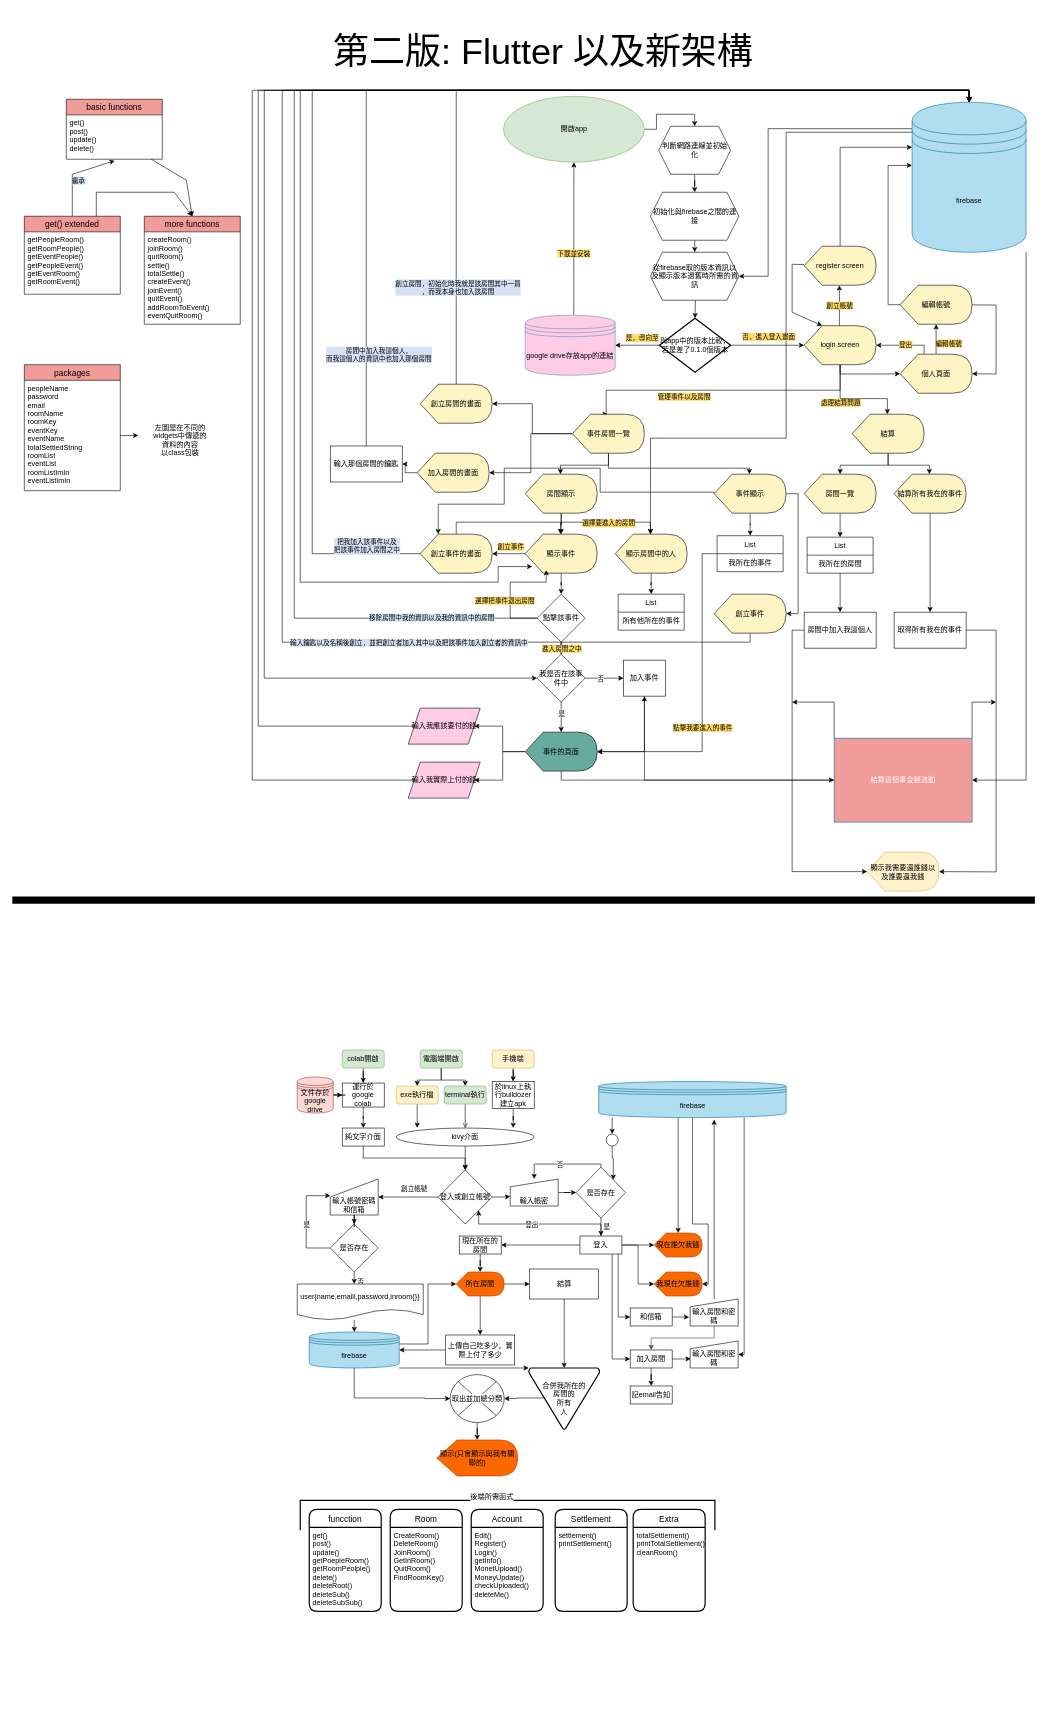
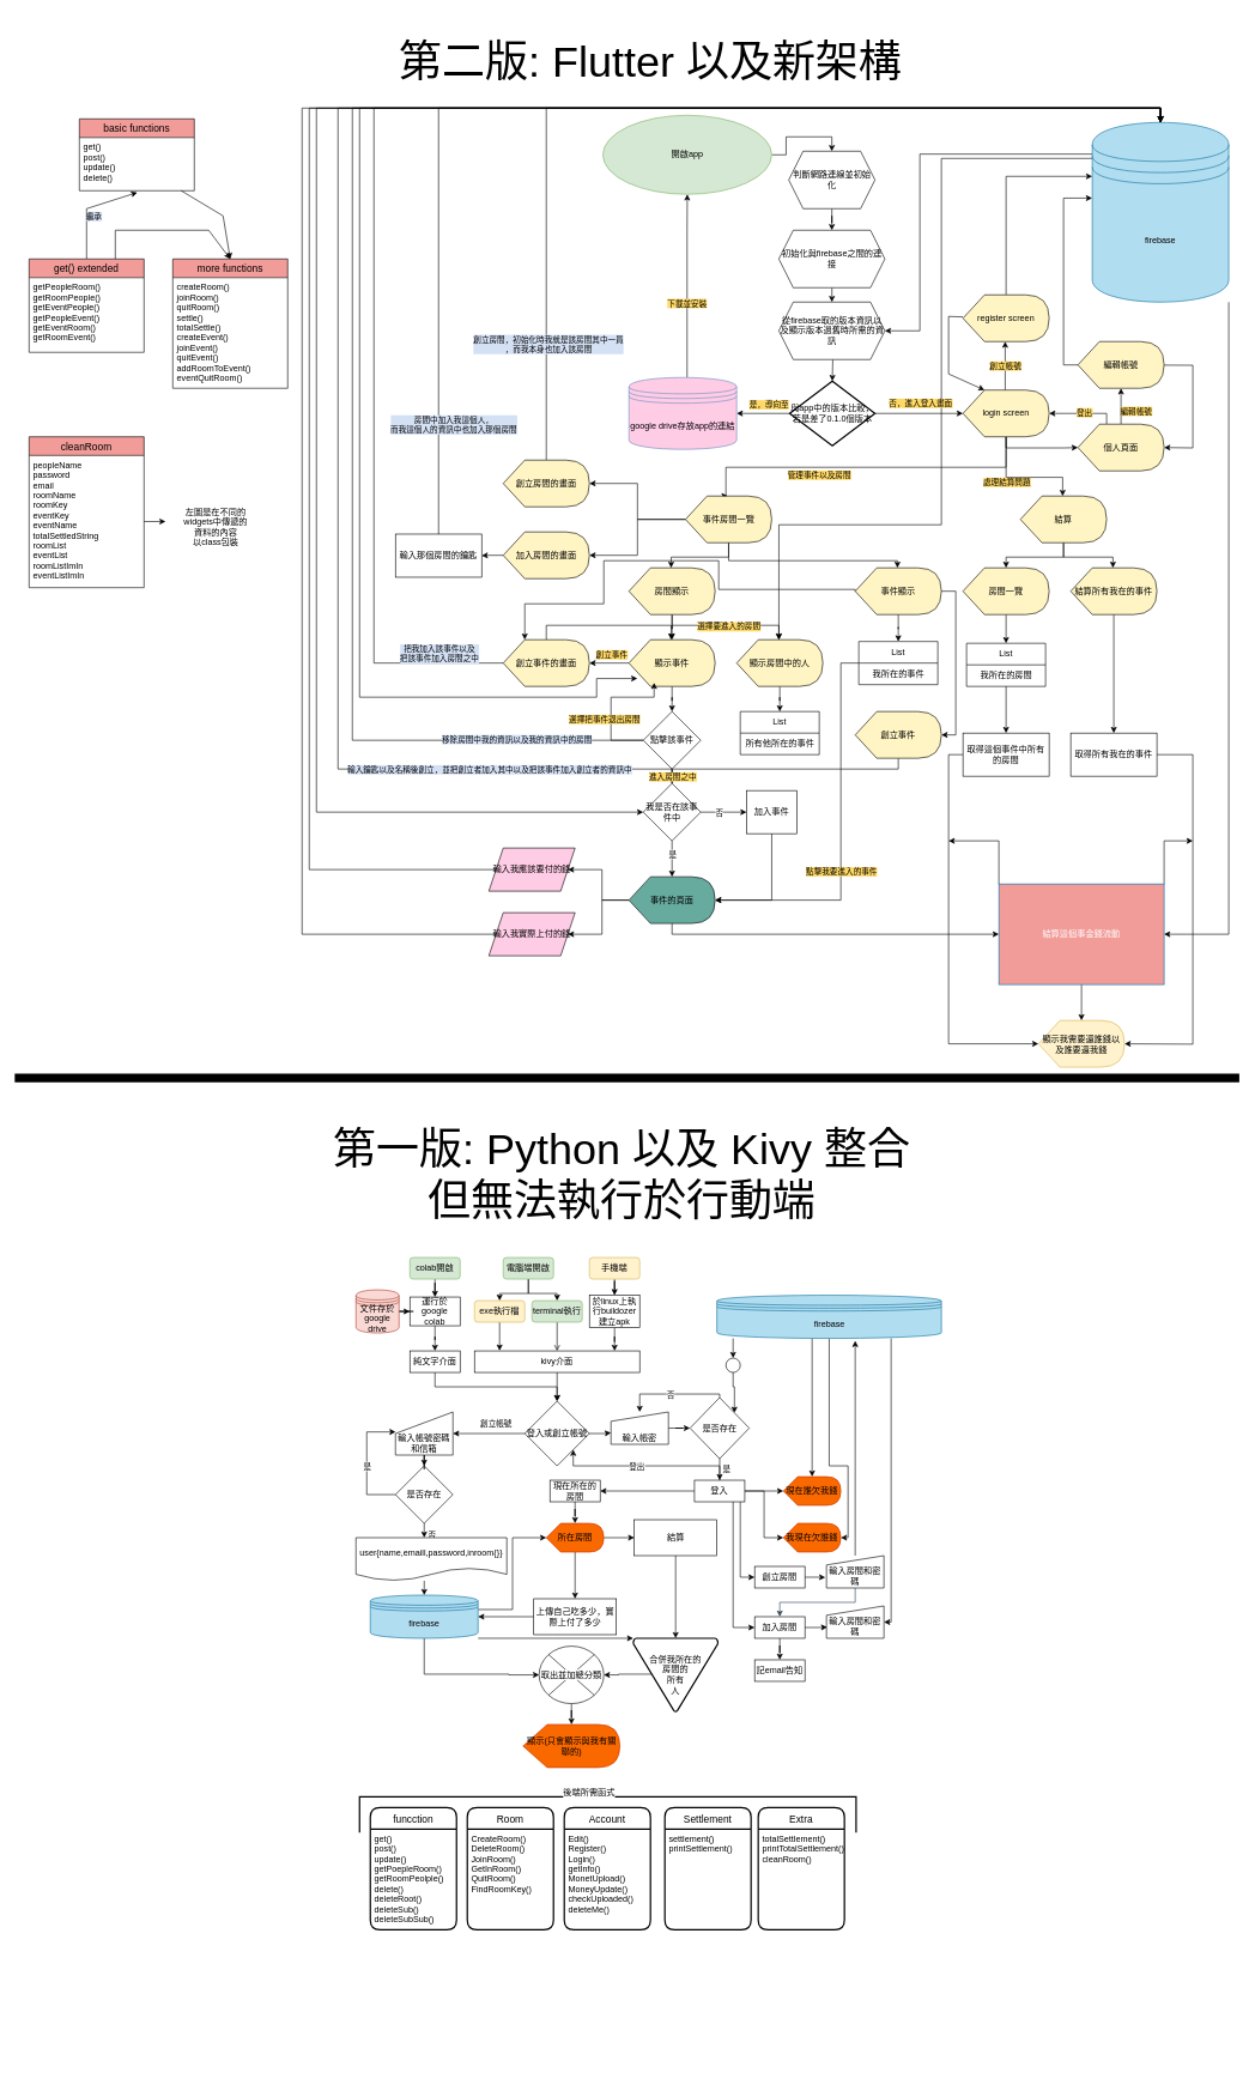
- <mxCell id="133" value="packages" style="swimlane;fontStyle=0;childLayout=stackLayout;horizontal=1;startSize=26;horizontalStack=0;resizeParent=1;resizeParentMax=0;resizeLast=0;collapsible=1;marginBottom=0;align=center;fontSize=14;labelBackgroundColor=none;fillColor=#F19C99;gradientColor=none;" vertex="1" parent="1"><mxGeometry x="40" y="607.5" width="160" height="210" as="geometry" /></mxCell>
+ <mxCell id="133" value="cleanRoom" style="swimlane;fontStyle=0;childLayout=stackLayout;horizontal=1;startSize=26;horizontalStack=0;resizeParent=1;resizeParentMax=0;resizeLast=0;collapsible=1;marginBottom=0;align=center;fontSize=14;labelBackgroundColor=none;fillColor=#F19C99;gradientColor=none;" vertex="1" parent="1"><mxGeometry x="40" y="607.5" width="160" height="210" as="geometry" /></mxCell>
- <mxCell id="75" value="加入房間的畫面" style="shape=display;whiteSpace=wrap;html=1;labelBackgroundColor=none;fillColor=#FFF4C3;" vertex="1" parent="1"><mxGeometry x="695" y="755" width="120" height="65" as="geometry" /></mxCell>
+ <mxCell id="75" value="加入房間的畫面" style="shape=display;whiteSpace=wrap;html=1;labelBackgroundColor=none;fillColor=#FFF4C3;" vertex="1" parent="1"><mxGeometry x="700" y="740" width="120" height="65" as="geometry" /></mxCell>
- <mxCell id="119" value="房間中加入我這個人" style="rounded=0;whiteSpace=wrap;html=1;labelBackgroundColor=none;" vertex="1" parent="1"><mxGeometry x="1340" y="1020" width="120" height="60" as="geometry" /></mxCell>
+ <mxCell id="119" value="取得這個事件中所有的房間" style="rounded=0;whiteSpace=wrap;html=1;labelBackgroundColor=none;" vertex="1" parent="1"><mxGeometry x="1340" y="1020" width="120" height="60" as="geometry" /></mxCell>
- <mxCell id="111" style="edgeStyle=orthogonalEdgeStyle;rounded=0;orthogonalLoop=1;jettySize=auto;html=1;labelBackgroundColor=#FFD966;" edge="1" parent="1" source="114" target="90"><mxGeometry relative="1" as="geometry" /></mxCell>
+ <mxCell id="111" style="edgeStyle=orthogonalEdgeStyle;rounded=0;orthogonalLoop=1;jettySize=auto;html=1;labelBackgroundColor=#FFD966;" edge="1" parent="1" source="114" target="115"><mxGeometry relative="1" as="geometry" /></mxCell>
+ <mxCell id="238" value="第一版: Python 以及 Kivy 整合但無法執行於行動端" style="text;html=1;strokeColor=none;fillColor=none;align=center;verticalAlign=middle;whiteSpace=wrap;rounded=0;fontSize=60;" vertex="1" parent="1"><mxGeometry x="460" y="1570" width="810" height="130" as="geometry" /></mxCell>
- <mxCell id="147" value="kivy介面" style="ellipse;whiteSpace=wrap;html=1;" vertex="1" parent="1"><mxGeometry x="660" y="1880" width="230" height="30" as="geometry" /></mxCell>
+ <mxCell id="147" value="kivy介面" style="rounded=0;whiteSpace=wrap;html=1;" vertex="1" parent="1"><mxGeometry x="660" y="1880" width="230" height="30" as="geometry" /></mxCell>
- <mxCell id="203" value="和信箱" style="rounded=0;whiteSpace=wrap;html=1;" vertex="1" parent="1"><mxGeometry x="1050" y="2180" width="70" height="30" as="geometry" /></mxCell>
+ <mxCell id="203" value="創立房間" style="rounded=0;whiteSpace=wrap;html=1;" vertex="1" parent="1"><mxGeometry x="1050" y="2180" width="70" height="30" as="geometry" /></mxCell>
